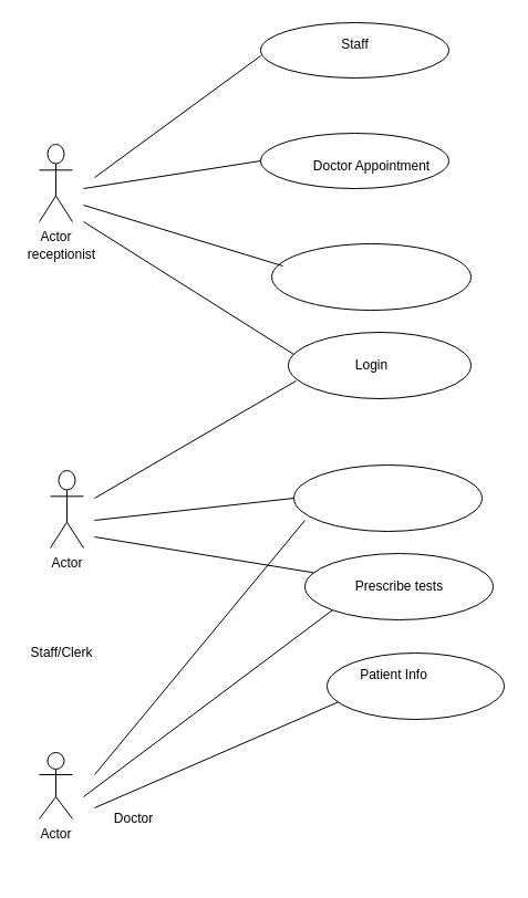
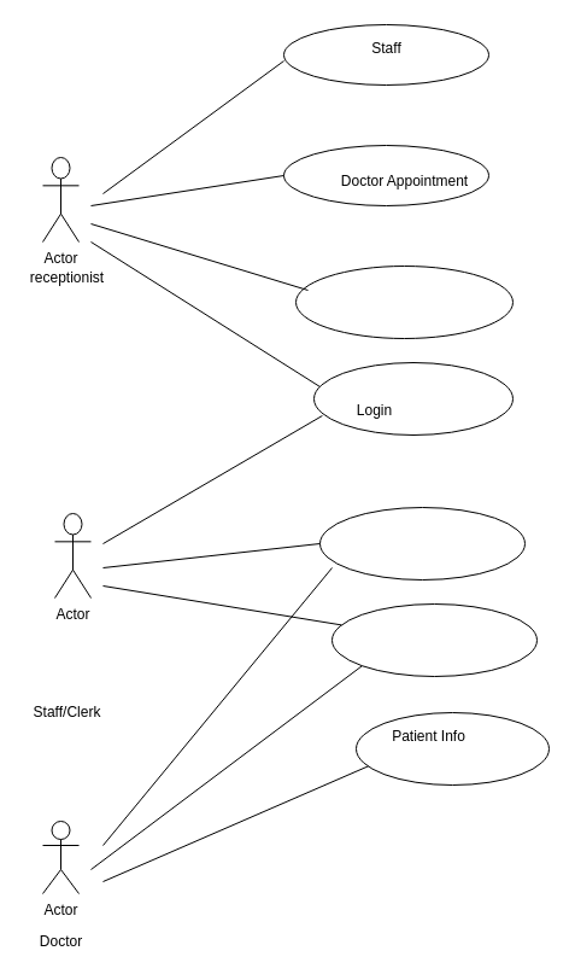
- <mxCell id="17" value="Login" style="text;html=1;resizable=0;autosize=1;align=center;verticalAlign=middle;points=[];fillColor=none;strokeColor=none;rounded=0;" vertex="1" parent="1"><mxGeometry x="315" y="320" width="40" height="20" as="geometry" /></mxCell>
+ <mxCell id="17" value="Login" style="text;html=1;resizable=0;autosize=1;align=center;verticalAlign=middle;points=[];fillColor=none;strokeColor=none;rounded=0;" vertex="1" parent="1"><mxGeometry x="290" y="330" width="40" height="20" as="geometry" /></mxCell>
- <mxCell id="22" value="Prescribe tests" style="text;html=1;resizable=0;autosize=1;align=center;verticalAlign=middle;points=[];fillColor=none;strokeColor=none;rounded=0;" vertex="1" parent="1"><mxGeometry x="315" y="520" width="90" height="20" as="geometry" /></mxCell>
- <mxCell id="24" value="Doctor" style="text;html=1;resizable=0;autosize=1;align=center;verticalAlign=middle;points=[];fillColor=none;strokeColor=none;rounded=0;" vertex="1" parent="1"><mxGeometry x="95" y="730" width="50" height="20" as="geometry" /></mxCell>
+ <mxCell id="24" value="Doctor" style="text;html=1;resizable=0;autosize=1;align=center;verticalAlign=middle;points=[];fillColor=none;strokeColor=none;rounded=0;" vertex="1" parent="1"><mxGeometry x="25" y="770" width="50" height="20" as="geometry" /></mxCell>
